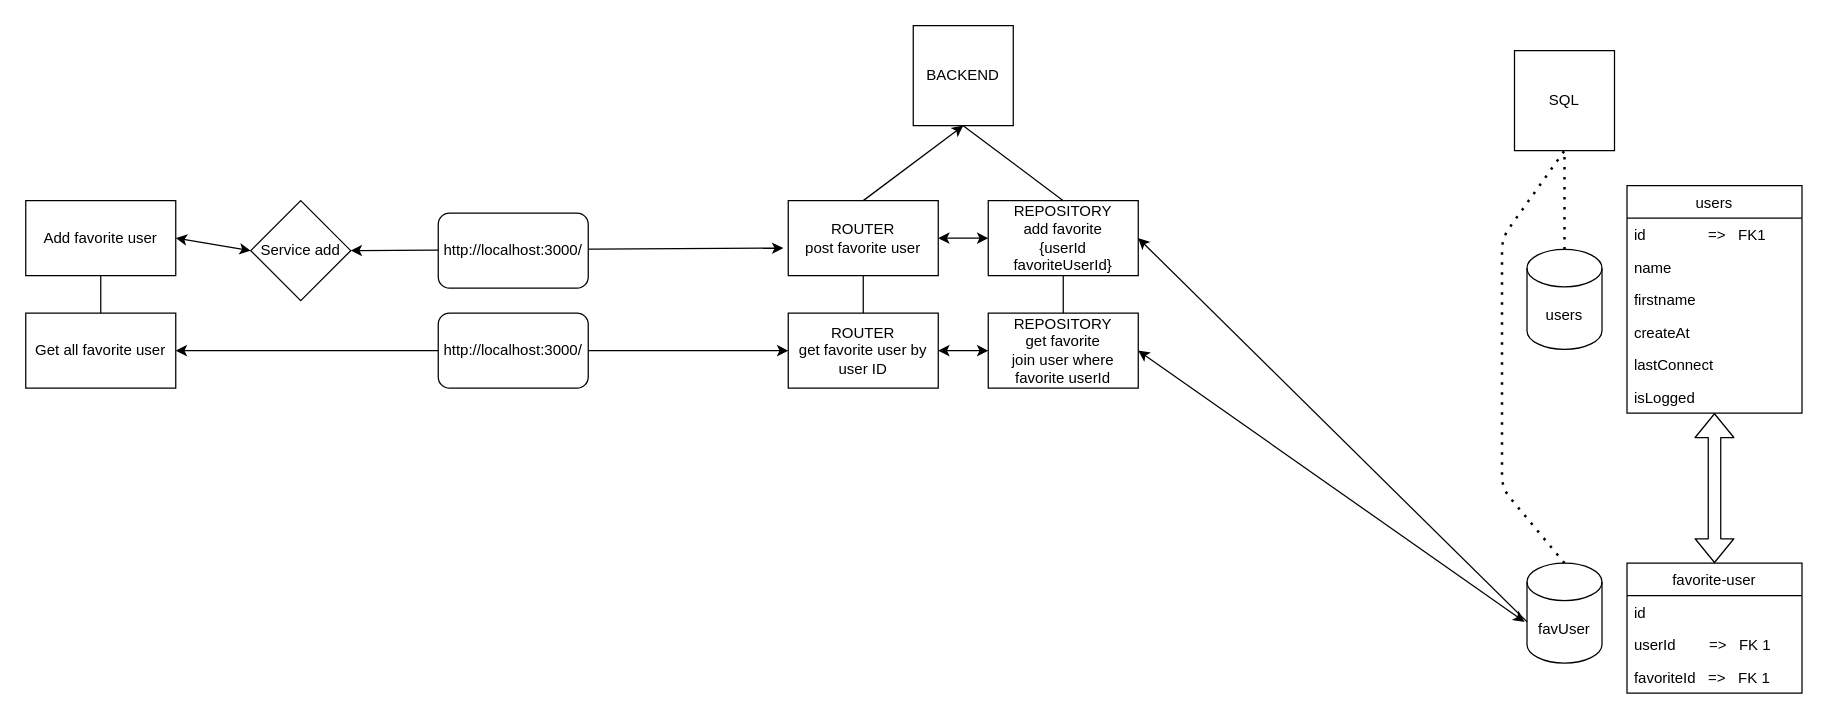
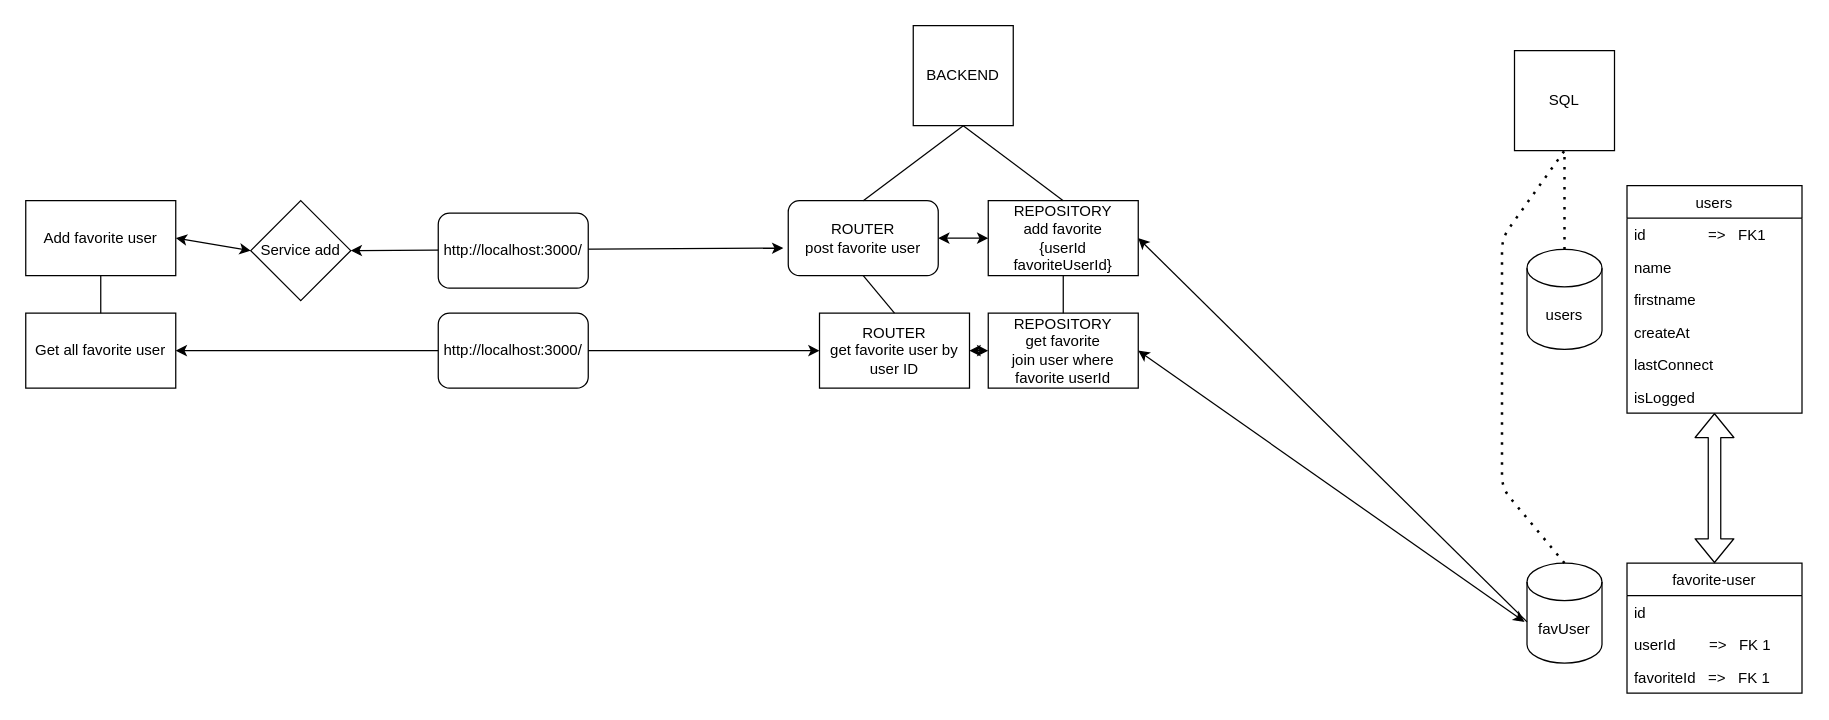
- <mxCell id="4" value="" style="endArrow=classic;html=1;exitX=0.5;exitY=0;exitDx=0;exitDy=0;entryX=0.5;entryY=1;entryDx=0;entryDy=0;" parent="1" source="3" target="2" edge="1"><mxGeometry width="50" height="50" relative="1" as="geometry"><mxPoint x="820" y="450" as="sourcePoint" /><mxPoint x="870" y="400" as="targetPoint" /></mxGeometry></mxCell>
+ <mxCell id="4" value="" style="endArrow=none;html=1;exitX=0.5;exitY=0;exitDx=0;exitDy=0;entryX=0.5;entryY=1;entryDx=0;entryDy=0;" parent="1" source="3" target="2" edge="1"><mxGeometry width="50" height="50" relative="1" as="geometry"><mxPoint x="820" y="450" as="sourcePoint" /><mxPoint x="870" y="400" as="targetPoint" /></mxGeometry></mxCell>
- <mxCell id="3" value="ROUTER&lt;br&gt;&lt;div&gt;post favorite user&lt;/div&gt;" style="rounded=0;whiteSpace=wrap;html=1;" parent="1" vertex="1"><mxGeometry x="630" y="160" width="120" height="60" as="geometry" /></mxCell>
+ <mxCell id="3" value="ROUTER&lt;br&gt;&lt;div&gt;post favorite user&lt;/div&gt;" style="whiteSpace=wrap;html=1;rounded=1;" parent="1" vertex="1"><mxGeometry x="630" y="160" width="120" height="60" as="geometry" /></mxCell>
- <mxCell id="14" value="&lt;div&gt;ROUTER&lt;/div&gt;&lt;div&gt;get favorite user by user ID&lt;br&gt;&lt;/div&gt;" style="rounded=0;whiteSpace=wrap;html=1;" parent="1" vertex="1"><mxGeometry x="630" y="250" width="120" height="60" as="geometry" /></mxCell>
+ <mxCell id="14" value="&lt;div&gt;ROUTER&lt;/div&gt;&lt;div&gt;get favorite user by user ID&lt;br&gt;&lt;/div&gt;" style="rounded=0;whiteSpace=wrap;html=1;" parent="1" vertex="1"><mxGeometry x="655" y="250" width="120" height="60" as="geometry" /></mxCell>
